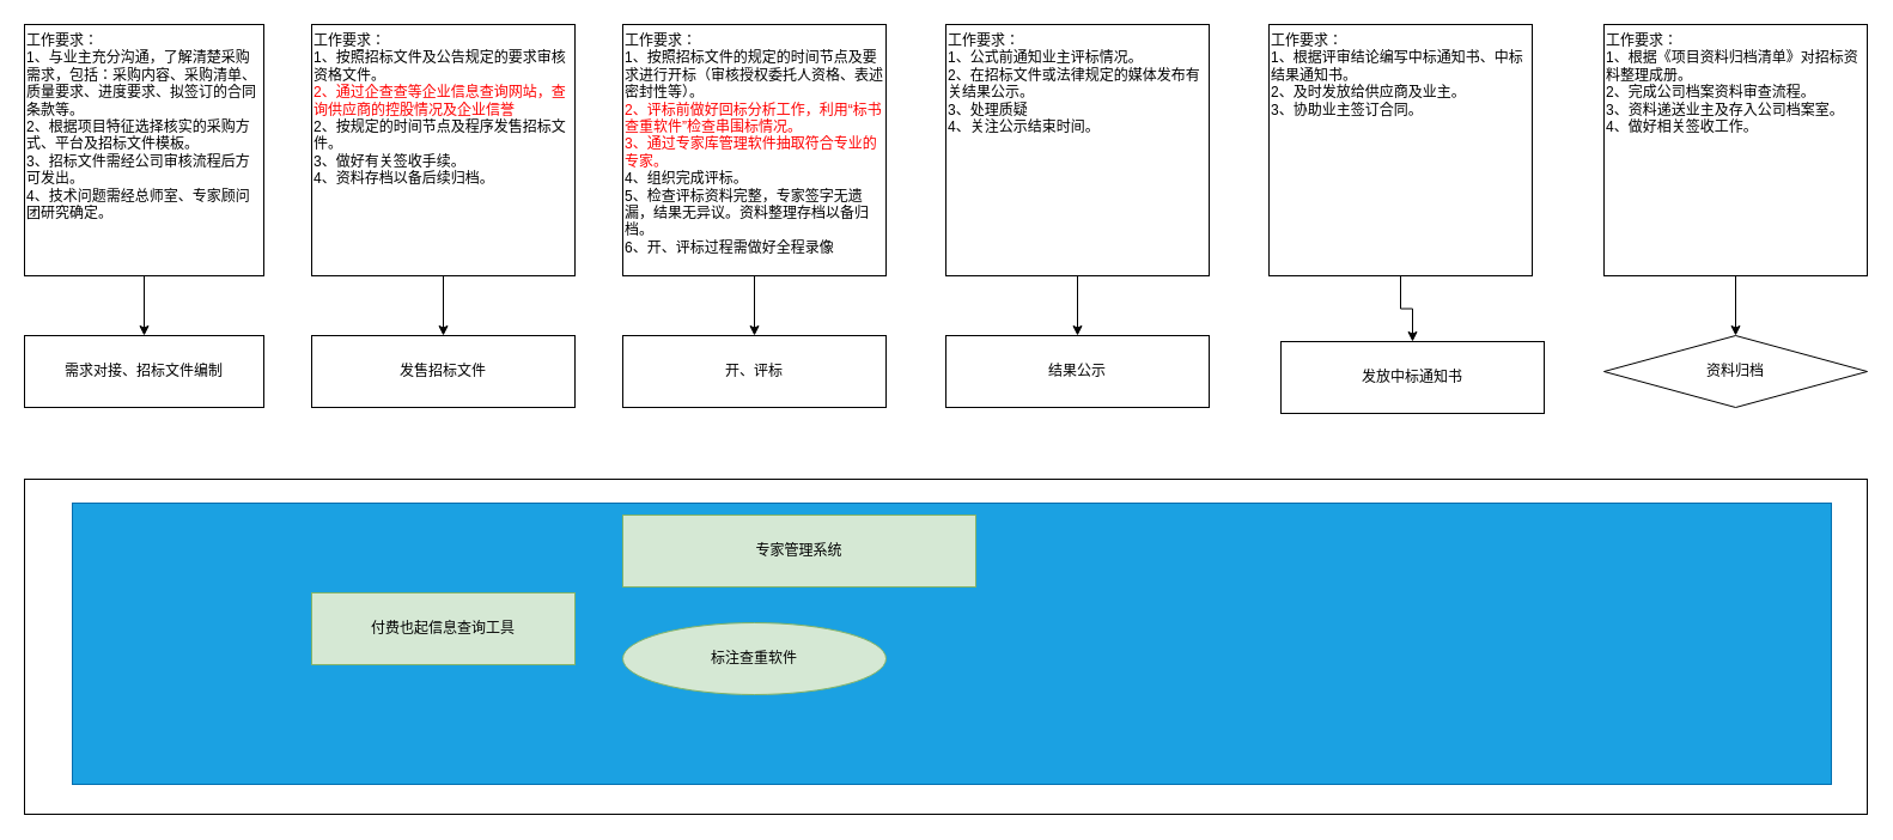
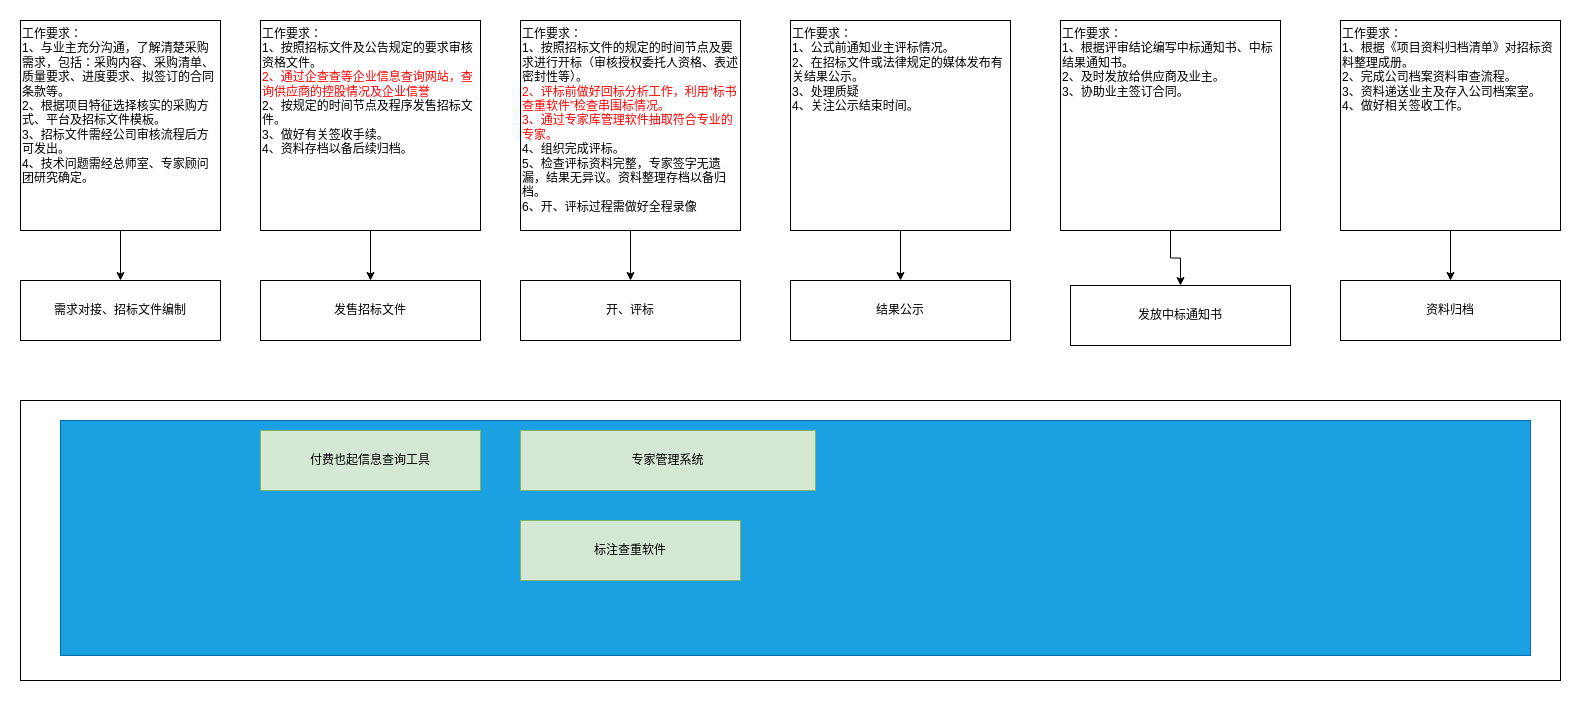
- <mxCell id="15" value="资料归档" style="rhombus;whiteSpace=wrap;html=1;" vertex="1" parent="1"><mxGeometry x="1340" y="280" width="220" height="60" as="geometry" /></mxCell>
+ <mxCell id="15" value="资料归档" style="rounded=0;whiteSpace=wrap;html=1;" vertex="1" parent="1"><mxGeometry x="1340" y="280" width="220" height="60" as="geometry" /></mxCell>
- <mxCell id="22" value="付费也起信息查询工具" style="rounded=0;whiteSpace=wrap;html=1;fillColor=#d5e8d4;strokeColor=#82b366;" vertex="1" parent="1"><mxGeometry x="260" y="495" width="220" height="60" as="geometry" /></mxCell>
+ <mxCell id="22" value="付费也起信息查询工具" style="rounded=0;whiteSpace=wrap;html=1;fillColor=#d5e8d4;strokeColor=#82b366;" vertex="1" parent="1"><mxGeometry x="260" y="430" width="220" height="60" as="geometry" /></mxCell>
- <mxCell id="24" value="标注查重软件" style="ellipse;whiteSpace=wrap;html=1;fillColor=#d5e8d4;strokeColor=#82b366;" vertex="1" parent="1"><mxGeometry x="520" y="520" width="220" height="60" as="geometry" /></mxCell>
+ <mxCell id="24" value="标注查重软件" style="rounded=0;whiteSpace=wrap;html=1;fillColor=#d5e8d4;strokeColor=#82b366;" vertex="1" parent="1"><mxGeometry x="520" y="520" width="220" height="60" as="geometry" /></mxCell>
